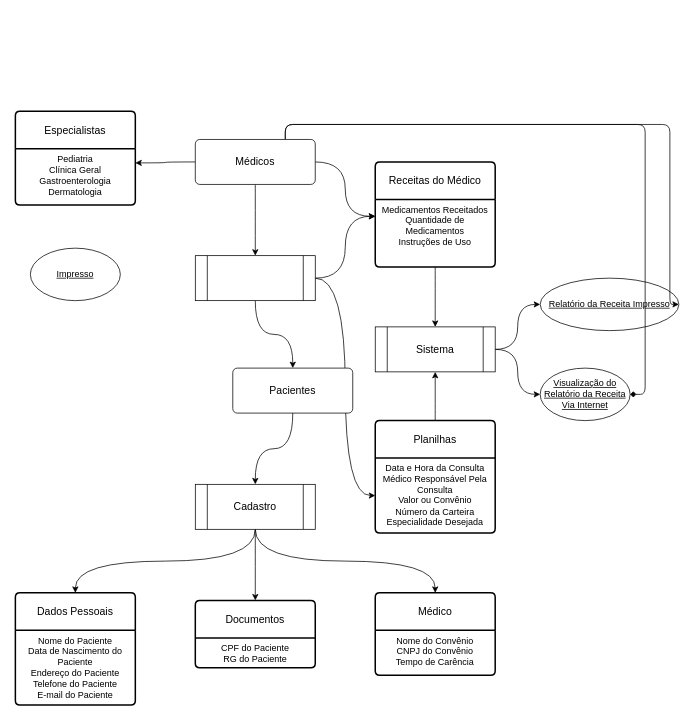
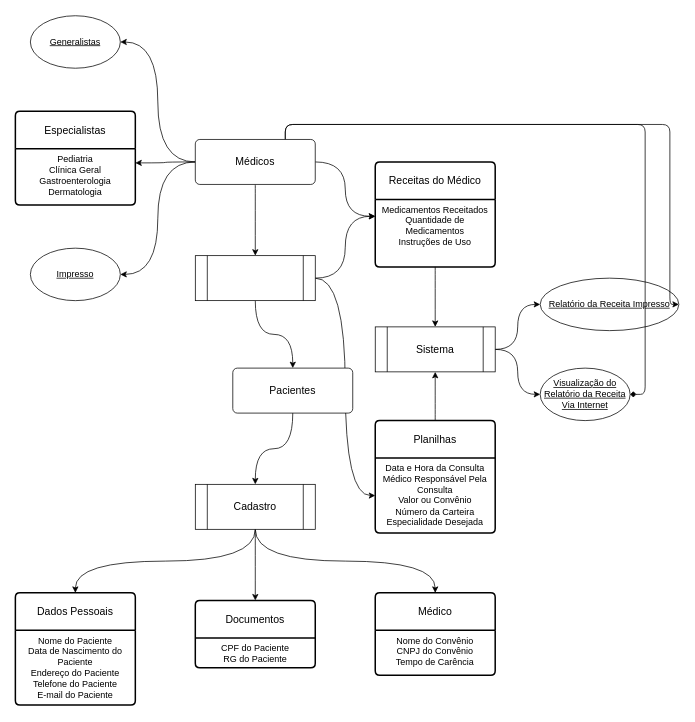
+ <mxCell id="4" value="Generalistas" style="ellipse;whiteSpace=wrap;html=1;align=center;fontStyle=4;" vertex="1" parent="1"><mxGeometry x="40" y="20" width="120" height="70" as="geometry" /></mxCell>
+ <mxCell id="25" style="edgeStyle=orthogonalEdgeStyle;rounded=0;orthogonalLoop=1;jettySize=auto;html=1;exitX=0;exitY=0.5;exitDx=0;exitDy=0;entryX=1;entryY=0.5;entryDx=0;entryDy=0;curved=1;" edge="1" parent="1" source="28" target="4"><mxGeometry relative="1" as="geometry" /></mxCell>
+ <mxCell id="26" style="edgeStyle=orthogonalEdgeStyle;rounded=0;orthogonalLoop=1;jettySize=auto;html=1;exitX=0;exitY=0.5;exitDx=0;exitDy=0;entryX=1;entryY=0.5;entryDx=0;entryDy=0;curved=1;" edge="1" parent="1" source="28" target="41"><mxGeometry relative="1" as="geometry" /></mxCell>
